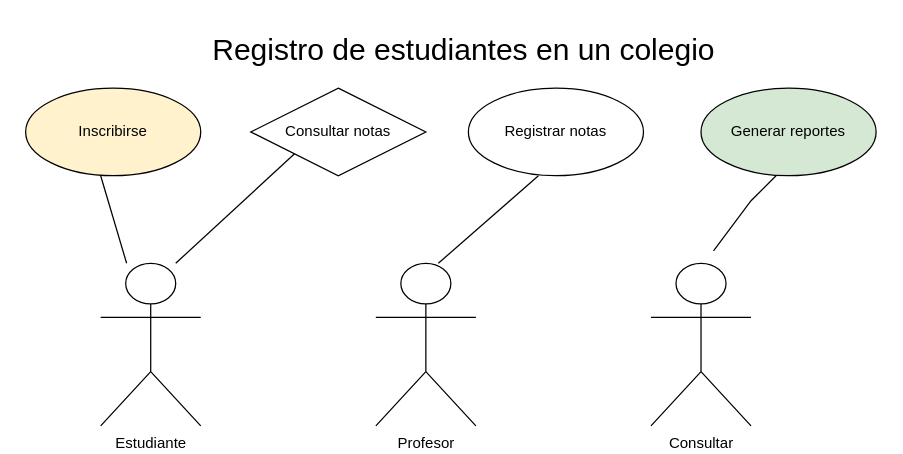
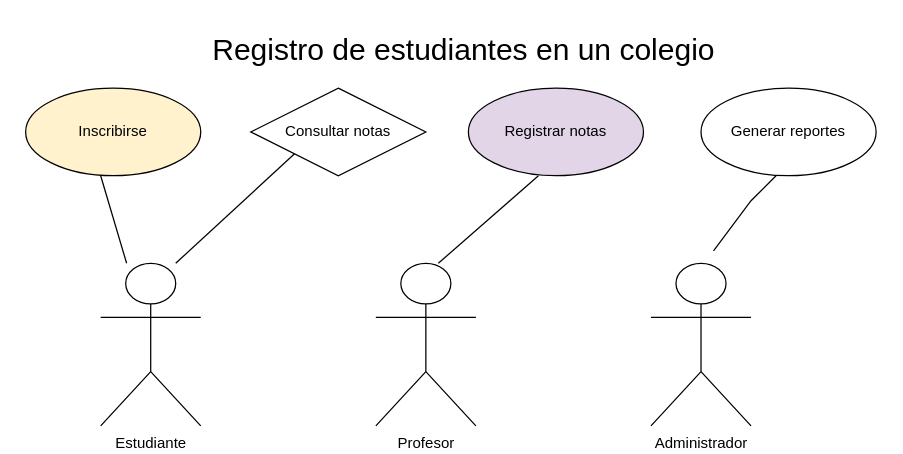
- <mxCell id="7" value="Registrar notas" style="ellipse;whiteSpace=wrap;html=1;" vertex="1" parent="1"><mxGeometry x="374" y="70" width="140" height="70" as="geometry" /></mxCell>
+ <mxCell id="7" value="Registrar notas" style="ellipse;whiteSpace=wrap;html=1;fillColor=#e1d5e7;" vertex="1" parent="1"><mxGeometry x="374" y="70" width="140" height="70" as="geometry" /></mxCell>
- <mxCell id="8" value="Generar reportes" style="ellipse;whiteSpace=wrap;html=1;fillColor=#d5e8d4;" vertex="1" parent="1"><mxGeometry x="560" y="70" width="140" height="70" as="geometry" /></mxCell>
+ <mxCell id="8" value="Generar reportes" style="ellipse;whiteSpace=wrap;html=1;" vertex="1" parent="1"><mxGeometry x="560" y="70" width="140" height="70" as="geometry" /></mxCell>
- <mxCell id="4" value="Consultar" style="shape=umlActor;verticalLabelPosition=bottom;verticalAlign=top;html=1;outlineConnect=0;" vertex="1" parent="1"><mxGeometry x="520" y="210" width="80" height="130" as="geometry" /></mxCell>
+ <mxCell id="4" value="Administrador" style="shape=umlActor;verticalLabelPosition=bottom;verticalAlign=top;html=1;outlineConnect=0;" vertex="1" parent="1"><mxGeometry x="520" y="210" width="80" height="130" as="geometry" /></mxCell>
